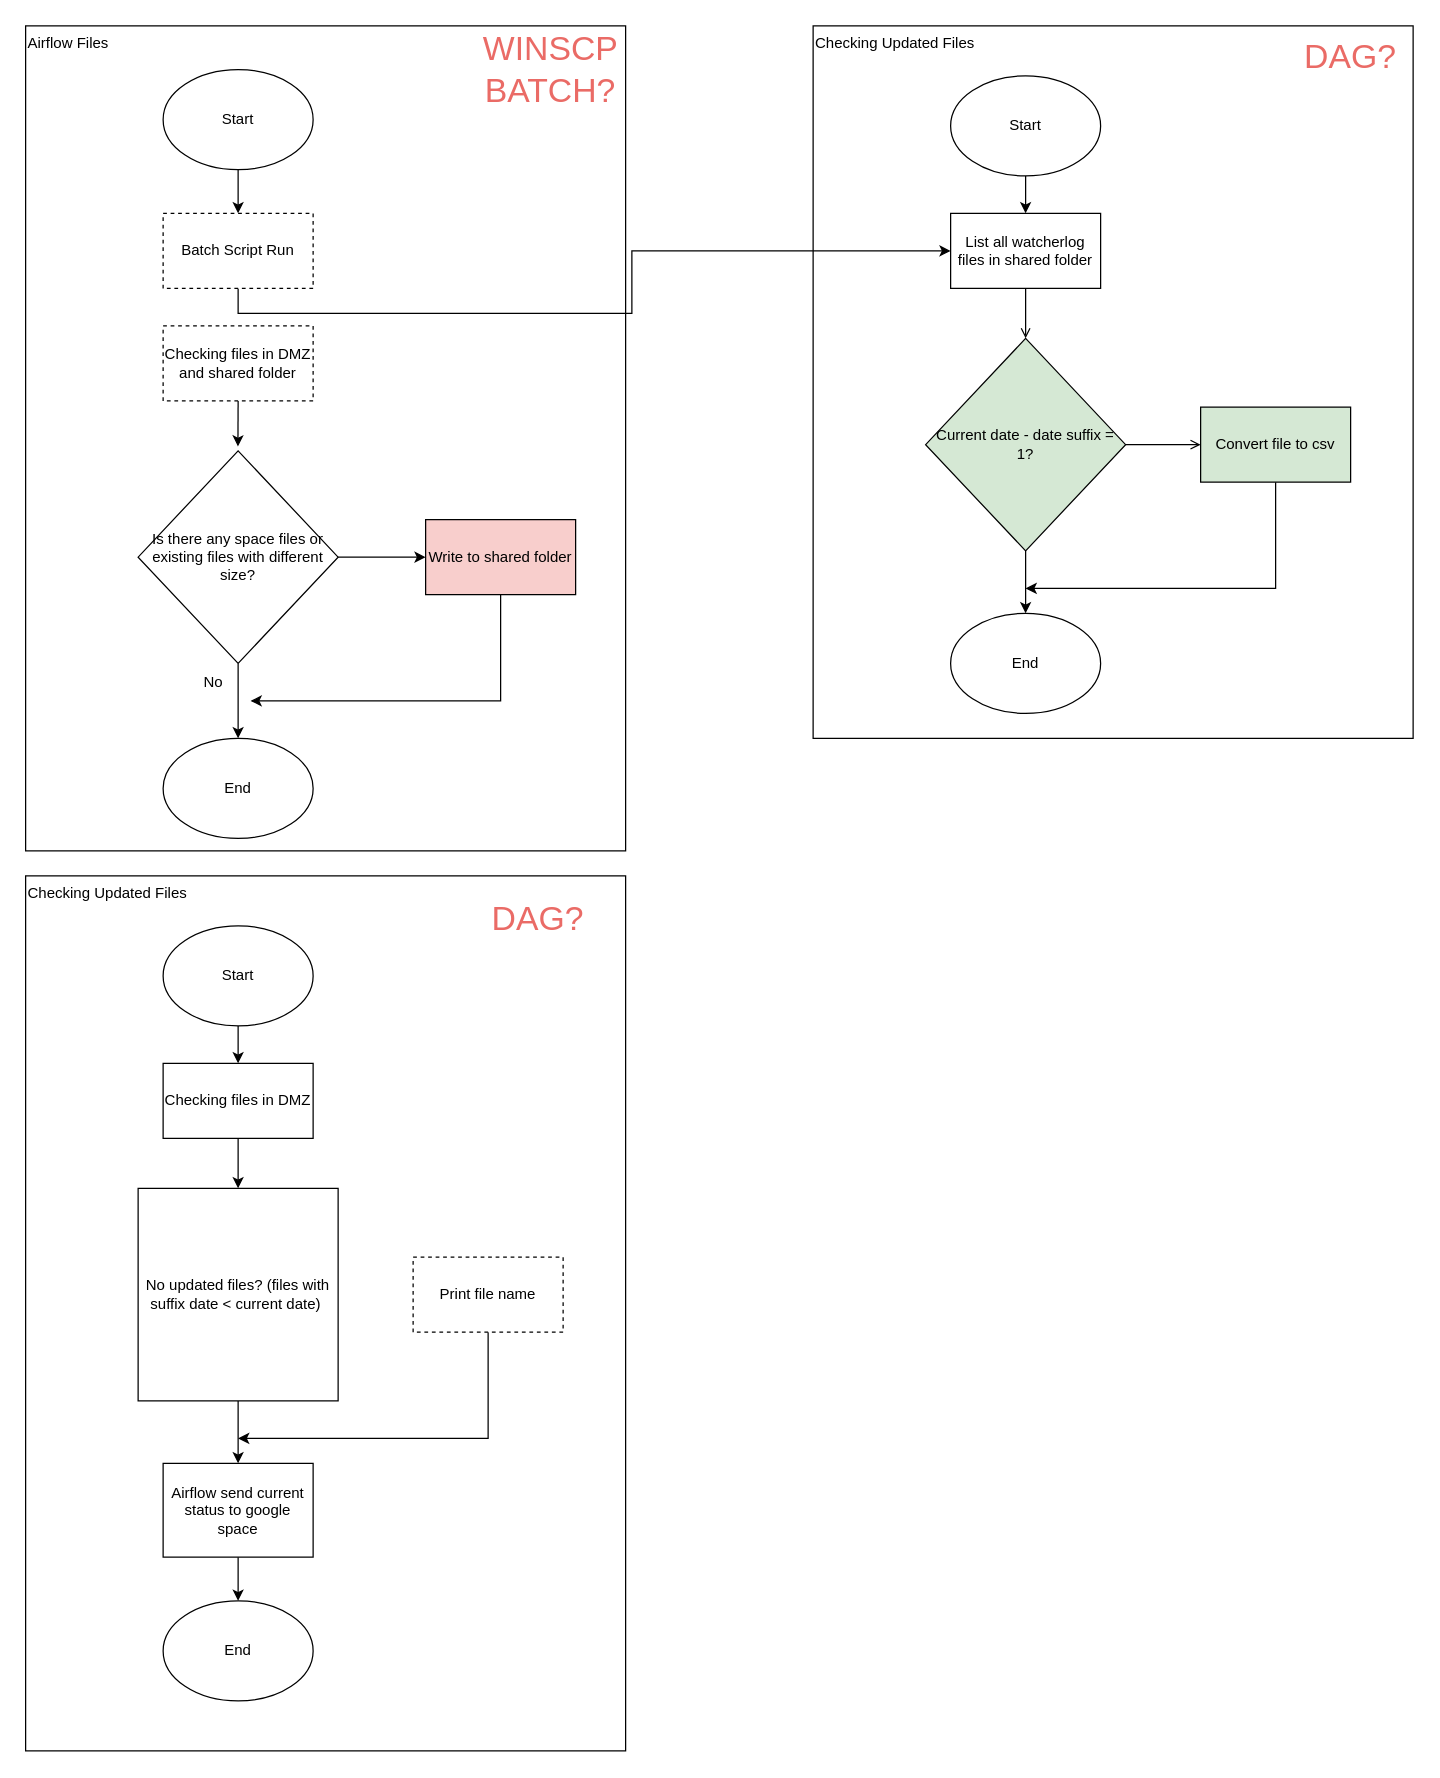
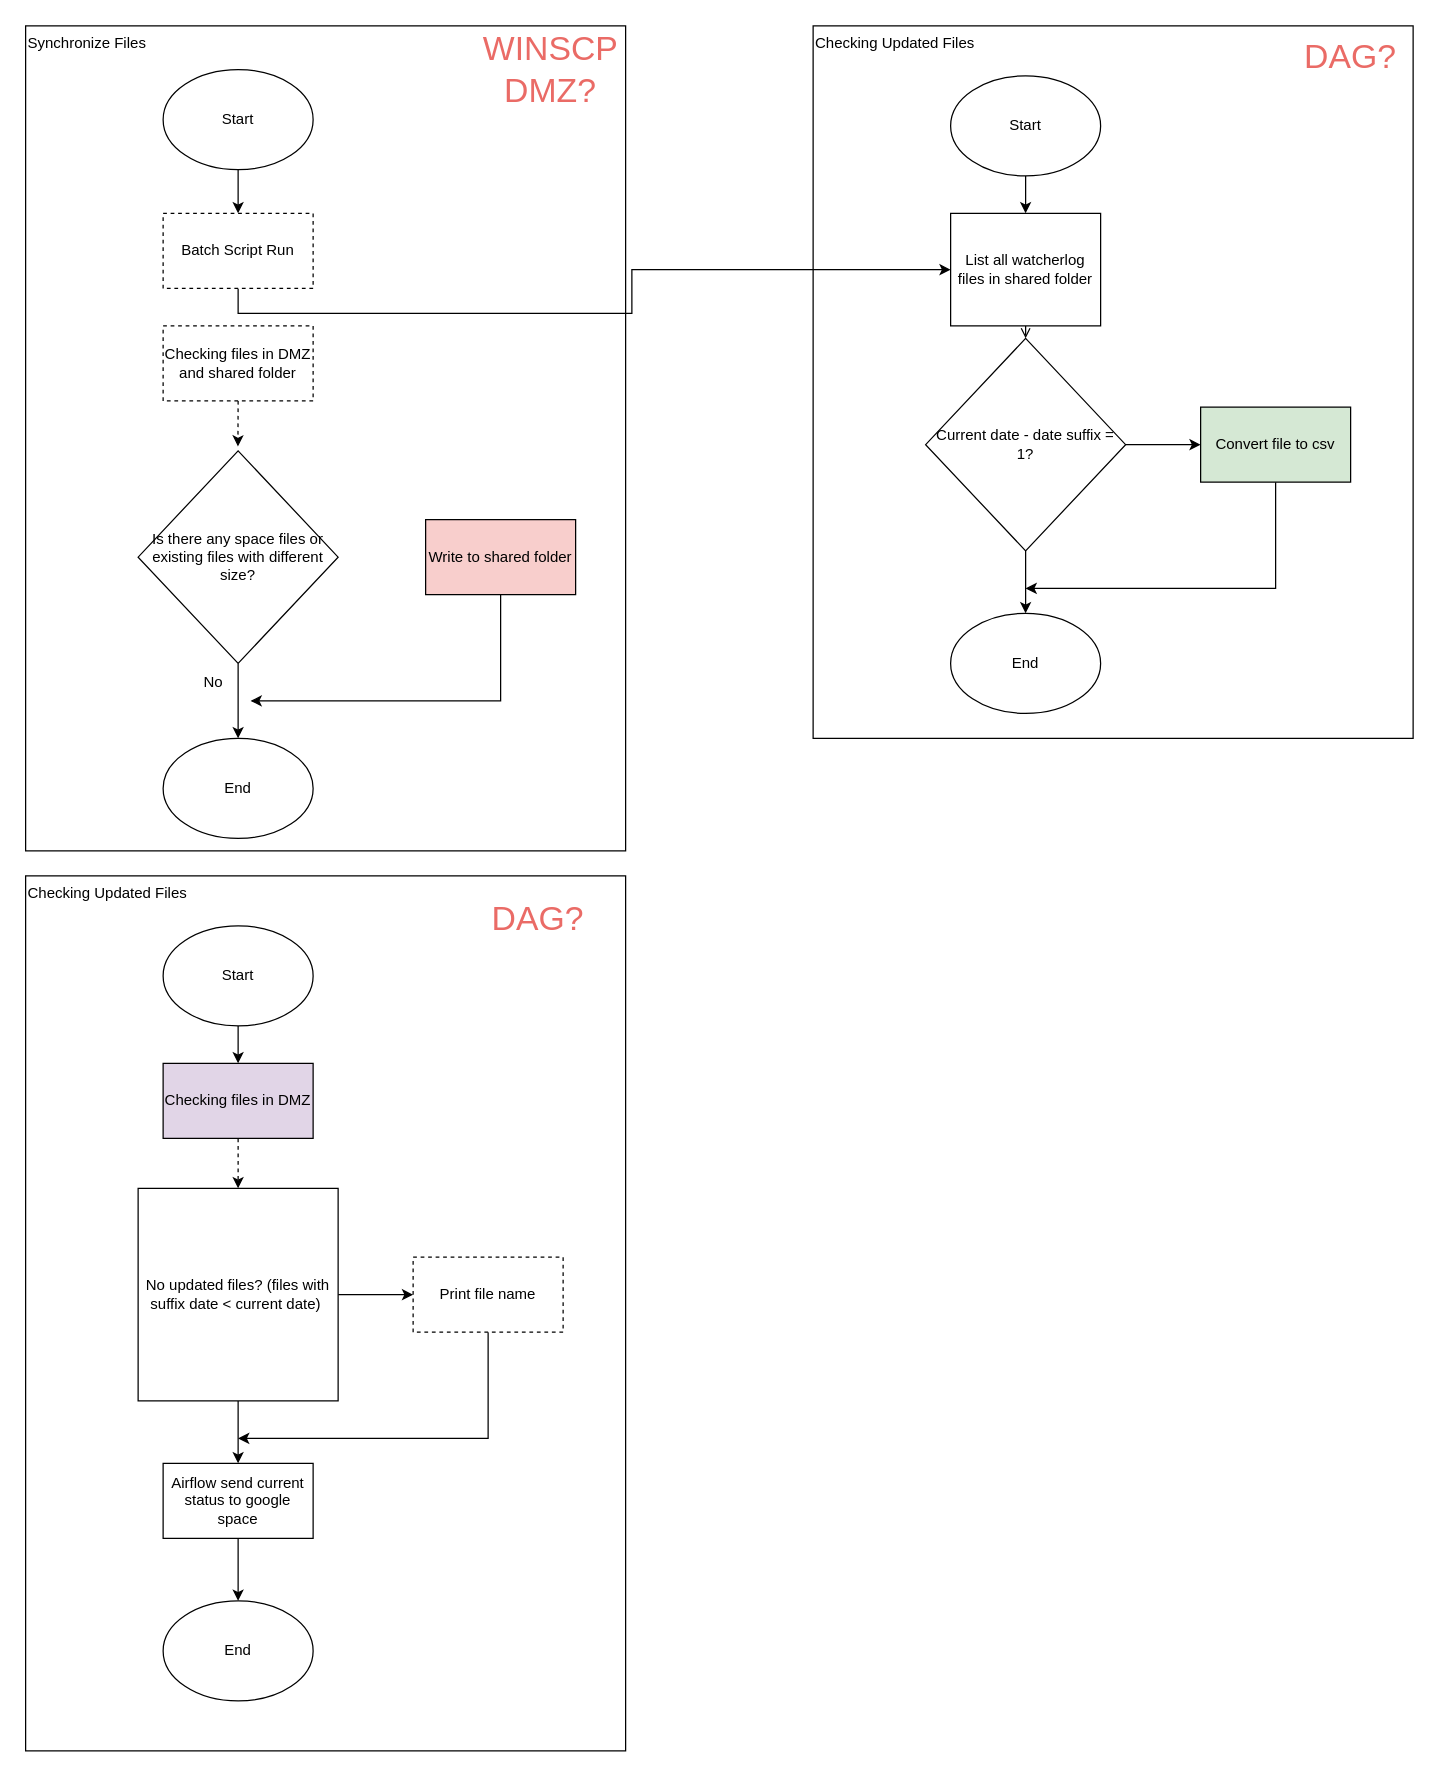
- <mxCell id="3" value="Airflow Files" style="rounded=0;whiteSpace=wrap;html=1;fillColor=none;align=left;verticalAlign=top;" parent="1" vertex="1"><mxGeometry x="20" y="20" width="480" height="660" as="geometry" /></mxCell>
+ <mxCell id="3" value="Synchronize Files" style="rounded=0;whiteSpace=wrap;html=1;fillColor=none;align=left;verticalAlign=top;" parent="1" vertex="1"><mxGeometry x="20" y="20" width="480" height="660" as="geometry" /></mxCell>
- <mxCell id="42" value="WINSCP BATCH?" style="text;html=1;strokeColor=none;fillColor=none;align=center;verticalAlign=middle;whiteSpace=wrap;rounded=0;fontSize=27;fontColor=#EA6B66;" parent="1" vertex="1"><mxGeometry x="410" y="40" width="60" height="30" as="geometry" /></mxCell>
+ <mxCell id="42" value="WINSCP DMZ?" style="text;html=1;strokeColor=none;fillColor=none;align=center;verticalAlign=middle;whiteSpace=wrap;rounded=0;fontSize=27;fontColor=#EA6B66;" parent="1" vertex="1"><mxGeometry x="410" y="40" width="60" height="30" as="geometry" /></mxCell>
- <mxCell id="33" value="List all watcherlog files in shared folder" style="rounded=0;whiteSpace=wrap;html=1;" parent="1" vertex="1"><mxGeometry x="760" y="170" width="120" height="60" as="geometry" /></mxCell>
+ <mxCell id="33" value="List all watcherlog files in shared folder" style="rounded=0;whiteSpace=wrap;html=1;" parent="1" vertex="1"><mxGeometry x="760" y="170" width="120" height="90" as="geometry" /></mxCell>
- <mxCell id="6" style="edgeStyle=orthogonalEdgeStyle;rounded=0;orthogonalLoop=1;jettySize=auto;html=1;exitX=0.5;exitY=1;exitDx=0;exitDy=0;entryX=0.499;entryY=-0.021;entryDx=0;entryDy=0;entryPerimeter=0;" parent="1" source="7" target="10" edge="1"><mxGeometry relative="1" as="geometry" /></mxCell>
+ <mxCell id="6" style="edgeStyle=orthogonalEdgeStyle;rounded=0;orthogonalLoop=1;jettySize=auto;html=1;exitX=0.5;exitY=1;exitDx=0;exitDy=0;entryX=0.499;entryY=-0.021;entryDx=0;entryDy=0;entryPerimeter=0;dashed=1;" parent="1" source="7" target="10" edge="1"><mxGeometry relative="1" as="geometry" /></mxCell>
- <mxCell id="36" value="Current date - date suffix = 1?" style="rhombus;whiteSpace=wrap;html=1;fillColor=#d5e8d4;" parent="1" vertex="1"><mxGeometry x="740" y="270" width="160" height="170" as="geometry" /></mxCell>
+ <mxCell id="36" value="Current date - date suffix = 1?" style="rhombus;whiteSpace=wrap;html=1;" parent="1" vertex="1"><mxGeometry x="740" y="270" width="160" height="170" as="geometry" /></mxCell>
- <mxCell id="34" style="edgeStyle=orthogonalEdgeStyle;rounded=0;orthogonalLoop=1;jettySize=auto;html=1;exitX=1;exitY=0.5;exitDx=0;exitDy=0;entryX=0;entryY=0.5;entryDx=0;entryDy=0;endArrow=open;" parent="1" source="36" target="38" edge="1"><mxGeometry relative="1" as="geometry" /></mxCell>
+ <mxCell id="34" style="edgeStyle=orthogonalEdgeStyle;rounded=0;orthogonalLoop=1;jettySize=auto;html=1;exitX=1;exitY=0.5;exitDx=0;exitDy=0;entryX=0;entryY=0.5;entryDx=0;entryDy=0;" parent="1" source="36" target="38" edge="1"><mxGeometry relative="1" as="geometry" /></mxCell>
- <mxCell id="8" style="edgeStyle=orthogonalEdgeStyle;rounded=0;orthogonalLoop=1;jettySize=auto;html=1;exitX=1;exitY=0.5;exitDx=0;exitDy=0;entryX=0;entryY=0.5;entryDx=0;entryDy=0;" parent="1" source="10" target="12" edge="1"><mxGeometry relative="1" as="geometry" /></mxCell>
- <mxCell id="20" value="Checking files in DMZ" style="rounded=0;whiteSpace=wrap;html=1;" parent="1" vertex="1"><mxGeometry x="130" y="850" width="120" height="60" as="geometry" /></mxCell>
+ <mxCell id="20" value="Checking files in DMZ" style="rounded=0;whiteSpace=wrap;html=1;fillColor=#e1d5e7;" parent="1" vertex="1"><mxGeometry x="130" y="850" width="120" height="60" as="geometry" /></mxCell>
- <mxCell id="19" style="edgeStyle=orthogonalEdgeStyle;rounded=0;orthogonalLoop=1;jettySize=auto;html=1;exitX=0.5;exitY=1;exitDx=0;exitDy=0;entryX=0.5;entryY=0;entryDx=0;entryDy=0;" parent="1" source="20" target="23" edge="1"><mxGeometry relative="1" as="geometry" /></mxCell>
+ <mxCell id="19" style="edgeStyle=orthogonalEdgeStyle;rounded=0;orthogonalLoop=1;jettySize=auto;html=1;exitX=0.5;exitY=1;exitDx=0;exitDy=0;entryX=0.5;entryY=0;entryDx=0;entryDy=0;dashed=1;" parent="1" source="20" target="23" edge="1"><mxGeometry relative="1" as="geometry" /></mxCell>
+ <mxCell id="21" style="edgeStyle=orthogonalEdgeStyle;rounded=0;orthogonalLoop=1;jettySize=auto;html=1;exitX=1;exitY=0.5;exitDx=0;exitDy=0;entryX=0;entryY=0.5;entryDx=0;entryDy=0;" parent="1" source="23" target="25" edge="1"><mxGeometry relative="1" as="geometry" /></mxCell>
- <mxCell id="28" value="Airflow send current status to google space" style="rounded=0;whiteSpace=wrap;html=1;" parent="1" vertex="1"><mxGeometry x="130" y="1170" width="120" height="75" as="geometry" /></mxCell>
+ <mxCell id="28" value="Airflow send current status to google space" style="rounded=0;whiteSpace=wrap;html=1;" parent="1" vertex="1"><mxGeometry x="130" y="1170" width="120" height="60" as="geometry" /></mxCell>
